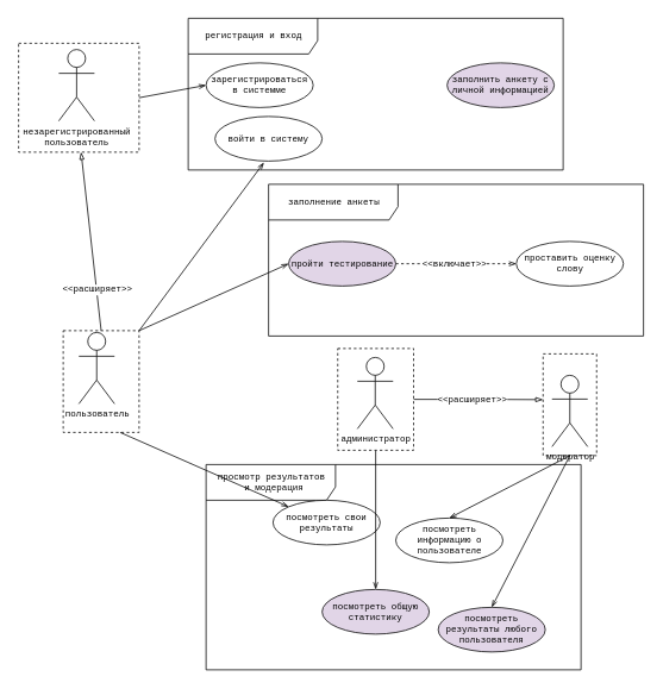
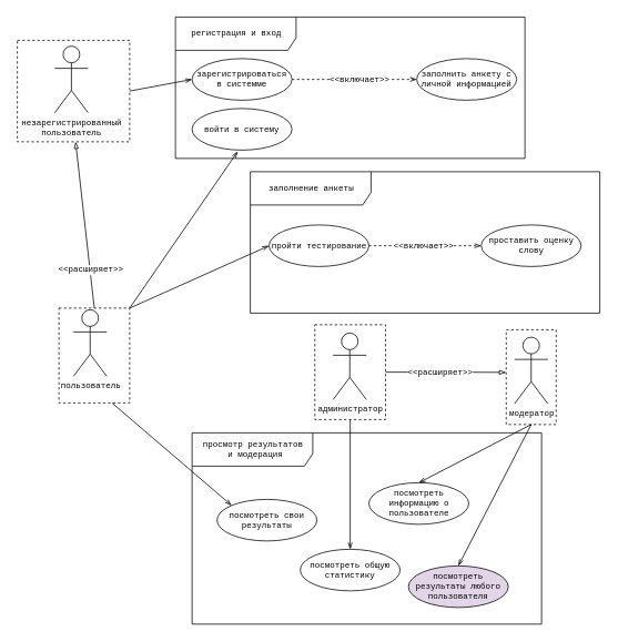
+ <mxCell id="10" style="edgeStyle=orthogonalEdgeStyle;rounded=0;orthogonalLoop=1;jettySize=auto;html=1;exitX=1;exitY=0.5;exitDx=0;exitDy=0;entryX=0;entryY=0.5;entryDx=0;entryDy=0;fontFamily=Courier New;fontSize=10;endArrow=openThin;endFill=0;dashed=1;" edge="1" parent="1" source="12" target="13"><mxGeometry relative="1" as="geometry" /></mxCell>
+ <mxCell id="11" value="&amp;lt;&amp;lt;включает&amp;gt;&amp;gt;" style="edgeLabel;html=1;align=center;verticalAlign=middle;resizable=0;points=[];fontSize=10;fontFamily=Courier New;" vertex="1" connectable="0" parent="10"><mxGeometry x="0.095" relative="1" as="geometry"><mxPoint x="-2" as="offset" /></mxGeometry></mxCell>
- <mxCell id="13" value="заполнить анкету с личной информацией" style="ellipse;whiteSpace=wrap;html=1;fontSize=10;fontFamily=Courier New;fillColor=#e1d5e7;" vertex="1" parent="1"><mxGeometry x="500" y="70" width="120" height="50" as="geometry" /></mxCell>
+ <mxCell id="13" value="заполнить анкету с личной информацией" style="ellipse;whiteSpace=wrap;html=1;fontSize=10;fontFamily=Courier New;" vertex="1" parent="1"><mxGeometry x="500" y="70" width="120" height="50" as="geometry" /></mxCell>
- <mxCell id="14" value="войти в систему" style="ellipse;whiteSpace=wrap;html=1;fontSize=10;fontFamily=Courier New;" vertex="1" parent="1"><mxGeometry x="240" y="130" width="120" height="50" as="geometry" /></mxCell>
+ <mxCell id="14" value="войти в систему" style="ellipse;whiteSpace=wrap;html=1;fontSize=10;fontFamily=Courier New;" vertex="1" parent="1"><mxGeometry x="230" y="130" width="120" height="50" as="geometry" /></mxCell>
- <mxCell id="7" value="пройти тестирование" style="ellipse;whiteSpace=wrap;html=1;fontSize=10;fontFamily=Courier New;fillColor=#e1d5e7;" vertex="1" parent="1"><mxGeometry x="322.5" y="270" width="120" height="50" as="geometry" /></mxCell>
+ <mxCell id="7" value="пройти тестирование" style="ellipse;whiteSpace=wrap;html=1;fontSize=10;fontFamily=Courier New;" vertex="1" parent="1"><mxGeometry x="322.5" y="270" width="120" height="50" as="geometry" /></mxCell>
- <mxCell id="20" value="модератор" style="shape=umlActor;verticalLabelPosition=bottom;verticalAlign=top;html=1;outlineConnect=0;fontSize=10;fontFamily=Courier New;" vertex="1" parent="18"><mxGeometry x="10" y="24" width="40" height="80" as="geometry" /></mxCell>
+ <mxCell id="20" value="модератор" style="shape=umlActor;verticalLabelPosition=bottom;verticalAlign=top;html=1;outlineConnect=0;fontSize=10;fontFamily=Courier New;" vertex="1" parent="18"><mxGeometry x="10" y="9" width="40" height="80" as="geometry" /></mxCell>
- <mxCell id="8" value="посмотреть свои результаты" style="ellipse;whiteSpace=wrap;html=1;fontSize=10;fontFamily=Courier New;" vertex="1" parent="1"><mxGeometry x="305" y="560" width="120" height="50" as="geometry" /></mxCell>
+ <mxCell id="8" value="посмотреть свои результаты" style="ellipse;whiteSpace=wrap;html=1;fontSize=10;fontFamily=Courier New;" vertex="1" parent="1"><mxGeometry x="260" y="600" width="120" height="50" as="geometry" /></mxCell>
- <mxCell id="15" value="посмотреть общую статистику" style="ellipse;whiteSpace=wrap;html=1;fontSize=10;fontFamily=Courier New;fillColor=#e1d5e7;" vertex="1" parent="1"><mxGeometry x="360" y="660" width="120" height="50" as="geometry" /></mxCell>
+ <mxCell id="15" value="посмотреть общую статистику" style="ellipse;whiteSpace=wrap;html=1;fontSize=10;fontFamily=Courier New;" vertex="1" parent="1"><mxGeometry x="360" y="660" width="120" height="50" as="geometry" /></mxCell>
